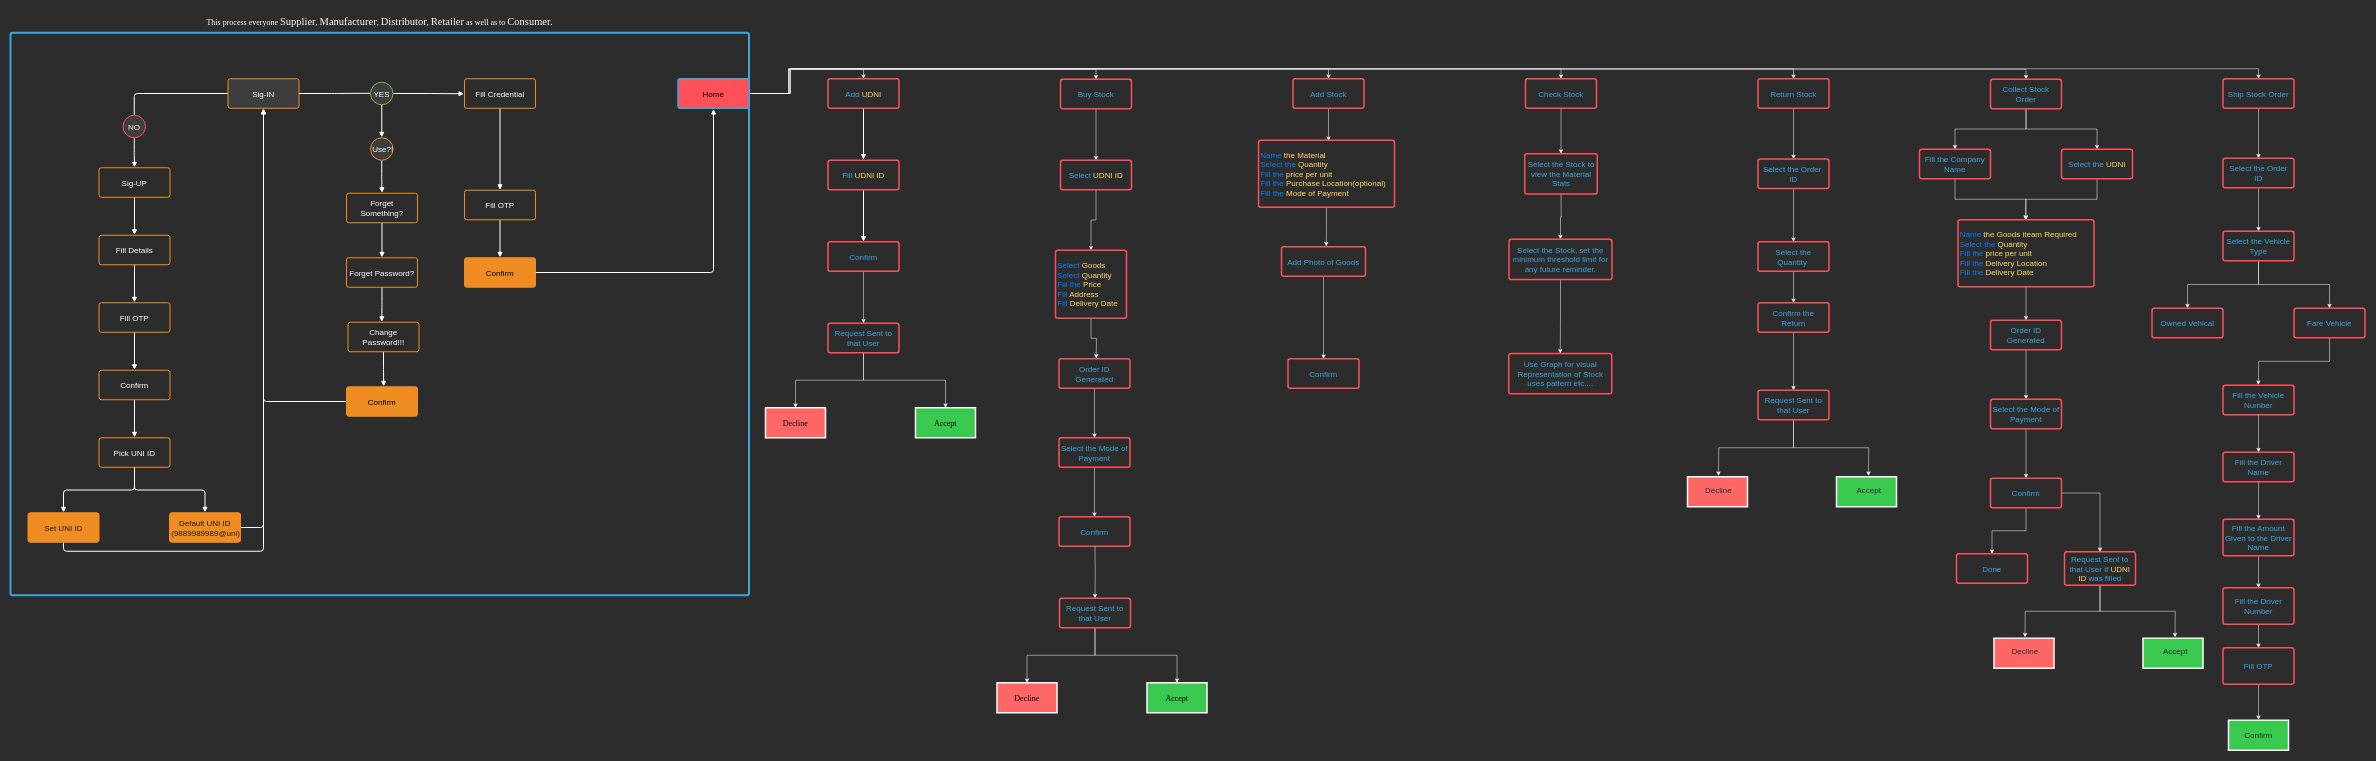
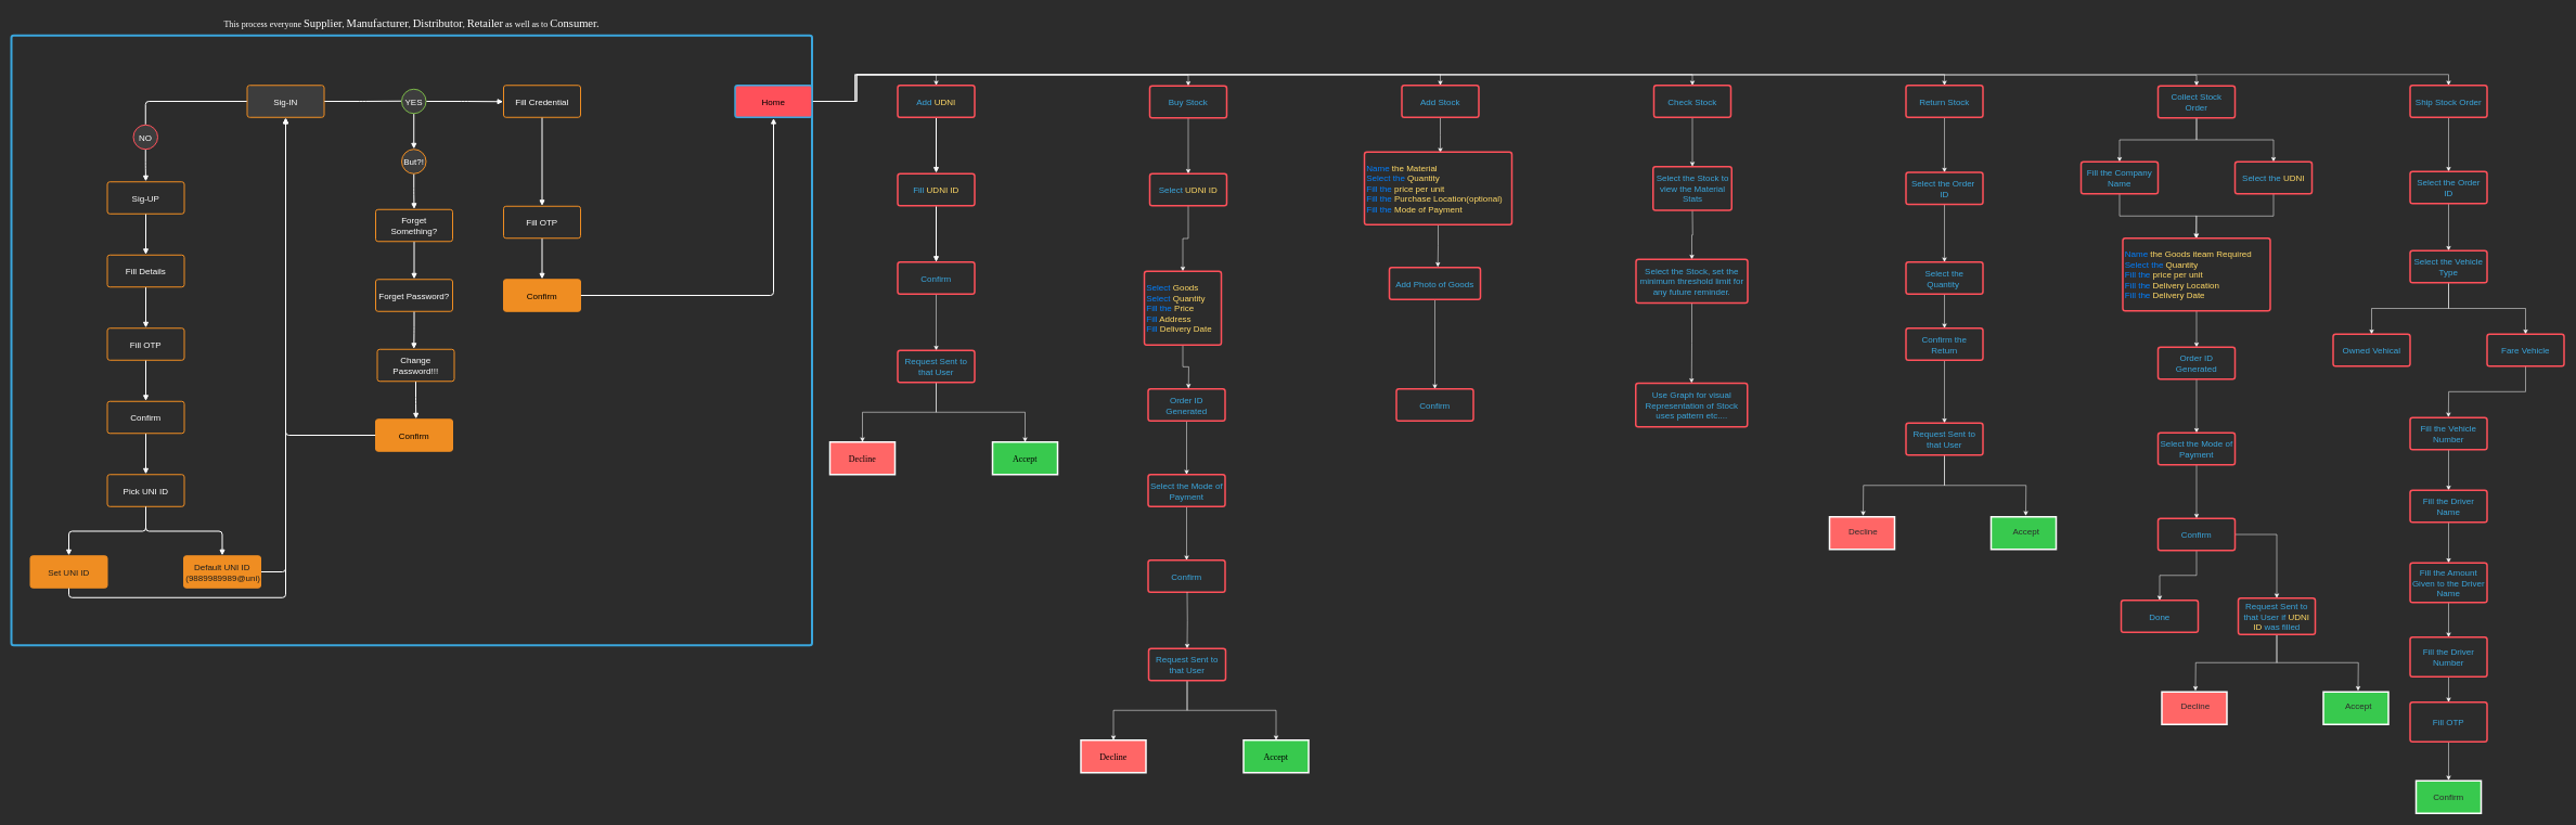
- <mxCell id="30" value="Use?!" style="html=1;overflow=block;blockSpacing=1;whiteSpace=wrap;ellipse;whiteSpace=wrap;fontSize=16;fontColor=#ffffff;spacing=4;strokeColor=#ef8d22;strokeOpacity=100;fillOpacity=13;rounded=1;absoluteArcSize=1;arcSize=9;fillColor=#b2b2b2;strokeWidth=2;" vertex="1" parent="1"><mxGeometry x="740" y="275" width="45" height="45" as="geometry" /></mxCell>
+ <mxCell id="30" value="But?!" style="html=1;overflow=block;blockSpacing=1;whiteSpace=wrap;ellipse;whiteSpace=wrap;fontSize=16;fontColor=#ffffff;spacing=4;strokeColor=#ef8d22;strokeOpacity=100;fillOpacity=13;rounded=1;absoluteArcSize=1;arcSize=9;fillColor=#b2b2b2;strokeWidth=2;" vertex="1" parent="1"><mxGeometry x="740" y="275" width="45" height="45" as="geometry" /></mxCell>
